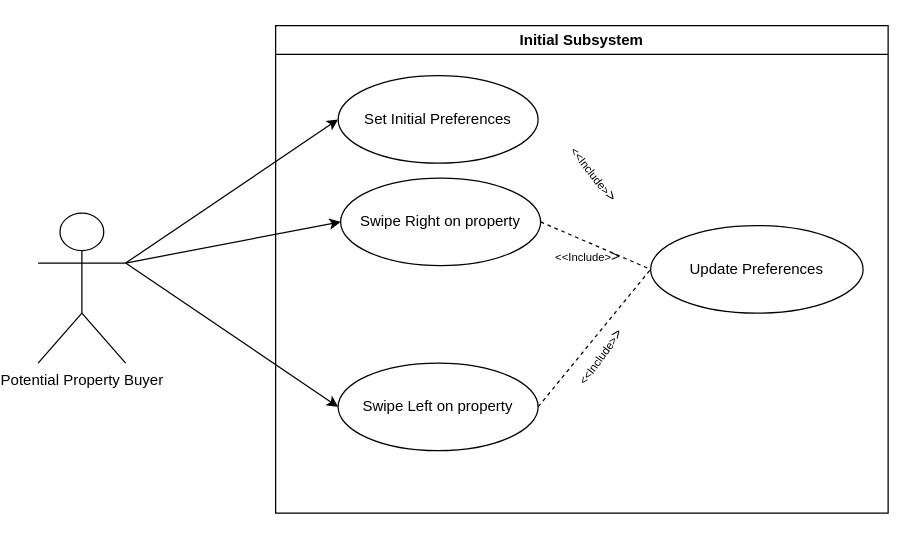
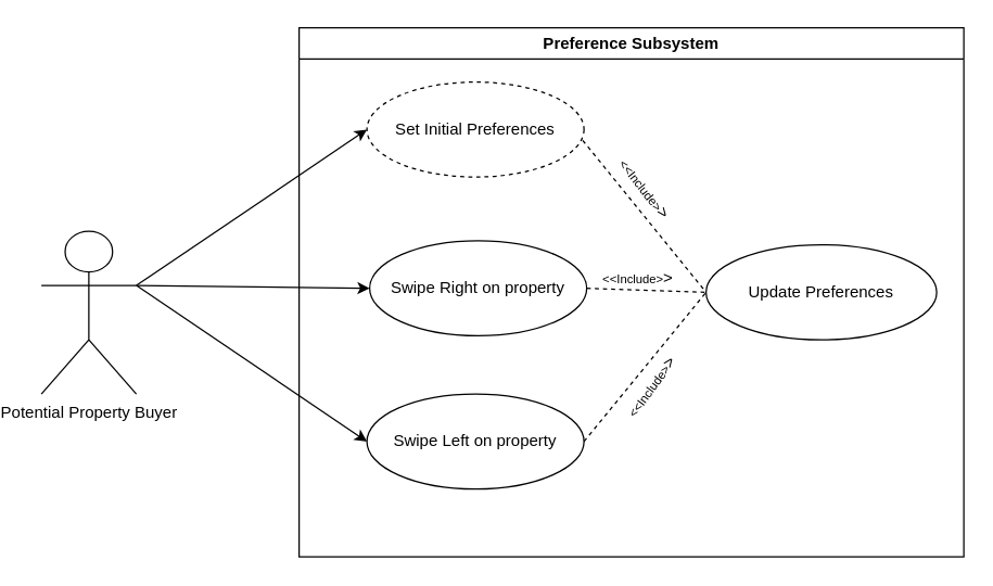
- <mxCell id="6" value="Initial Subsystem" style="swimlane;whiteSpace=wrap;html=1;" vertex="1" parent="1"><mxGeometry x="210" y="20" width="490" height="390" as="geometry" /></mxCell>
+ <mxCell id="6" value="Preference Subsystem" style="swimlane;whiteSpace=wrap;html=1;" vertex="1" parent="1"><mxGeometry x="210" y="20" width="490" height="390" as="geometry" /></mxCell>
- <mxCell id="7" value="Set Initial Preferences" style="ellipse;whiteSpace=wrap;html=1;" vertex="1" parent="6"><mxGeometry x="50" y="40" width="160" height="70" as="geometry" /></mxCell>
+ <mxCell id="7" value="Set Initial Preferences" style="ellipse;whiteSpace=wrap;html=1;dashed=1;" vertex="1" parent="6"><mxGeometry x="50" y="40" width="160" height="70" as="geometry" /></mxCell>
+ <mxCell id="11" value="" style="endArrow=none;dashed=1;html=1;exitX=0.994;exitY=0.614;exitDx=0;exitDy=0;exitPerimeter=0;entryX=0;entryY=0.5;entryDx=0;entryDy=0;" edge="1" parent="6" source="7" target="10"><mxGeometry width="50" height="50" relative="1" as="geometry"><mxPoint x="230" y="100" as="sourcePoint" /><mxPoint x="280" y="50" as="targetPoint" /></mxGeometry></mxCell>
- <mxCell id="8" value="Swipe Right on property" style="ellipse;whiteSpace=wrap;html=1;" vertex="1" parent="6"><mxGeometry x="52" y="122" width="160" height="70" as="geometry" /></mxCell>
+ <mxCell id="8" value="Swipe Right on property" style="ellipse;whiteSpace=wrap;html=1;" vertex="1" parent="6"><mxGeometry x="52" y="157" width="160" height="70" as="geometry" /></mxCell>
